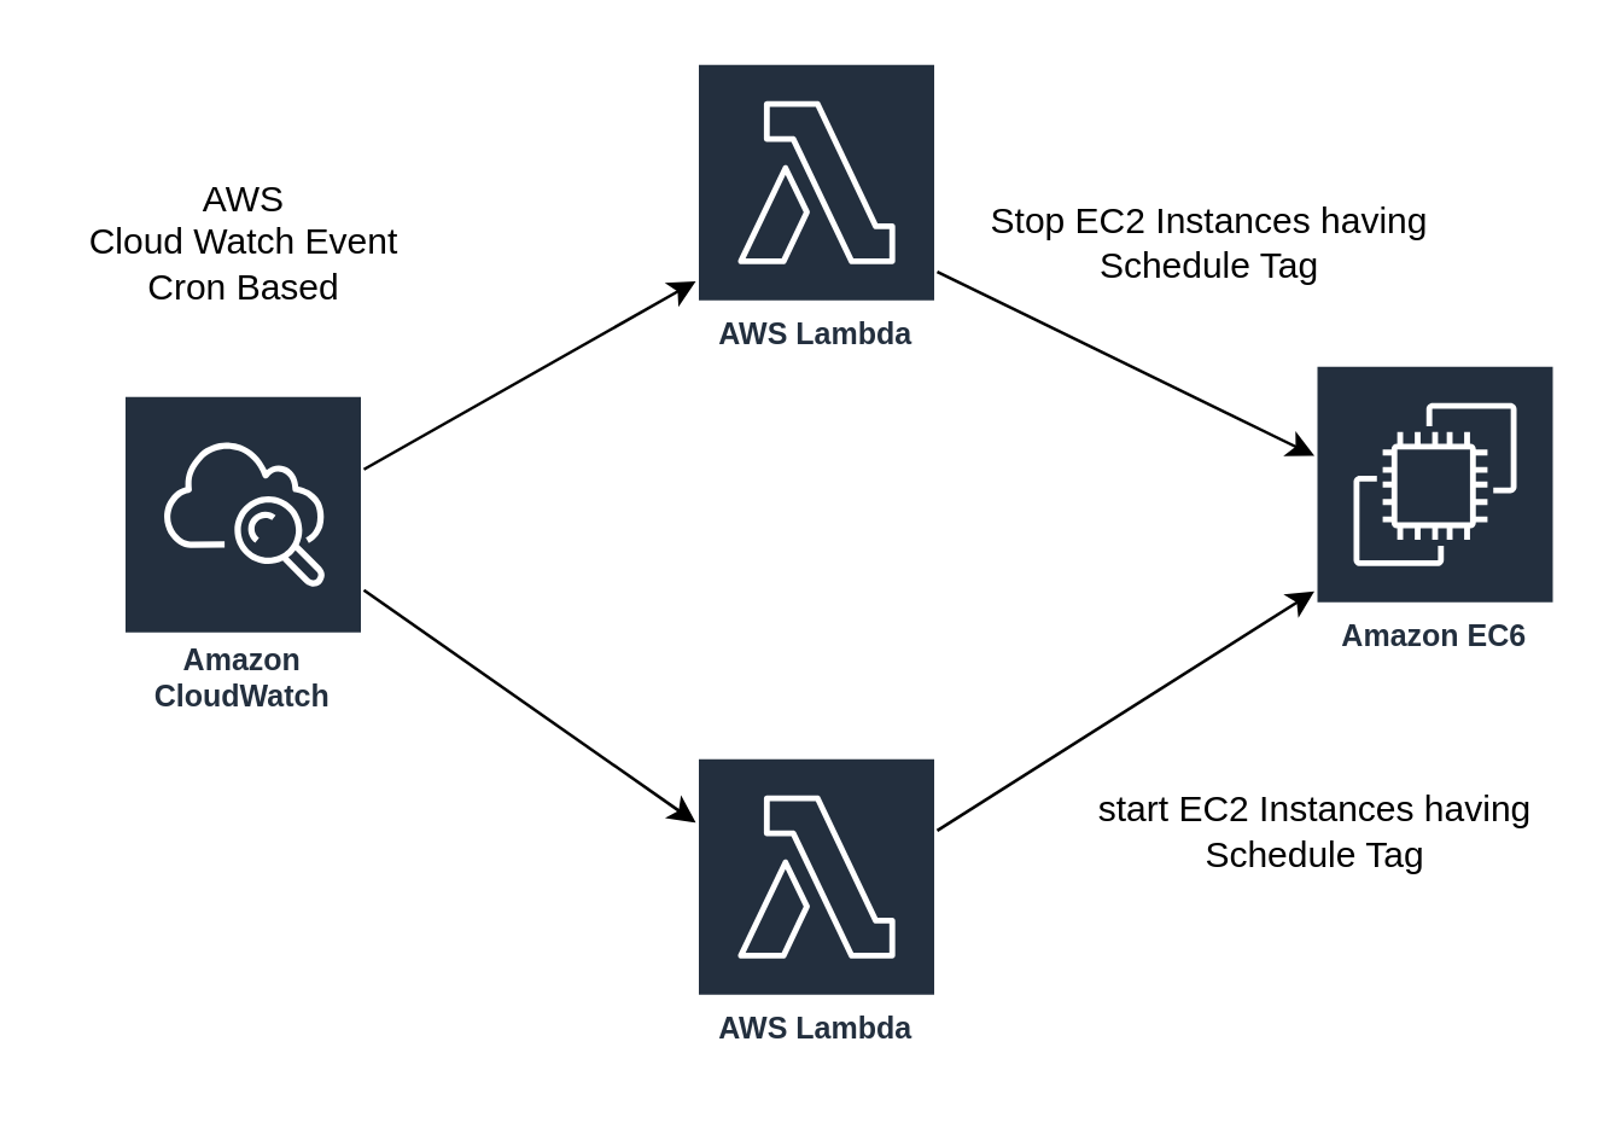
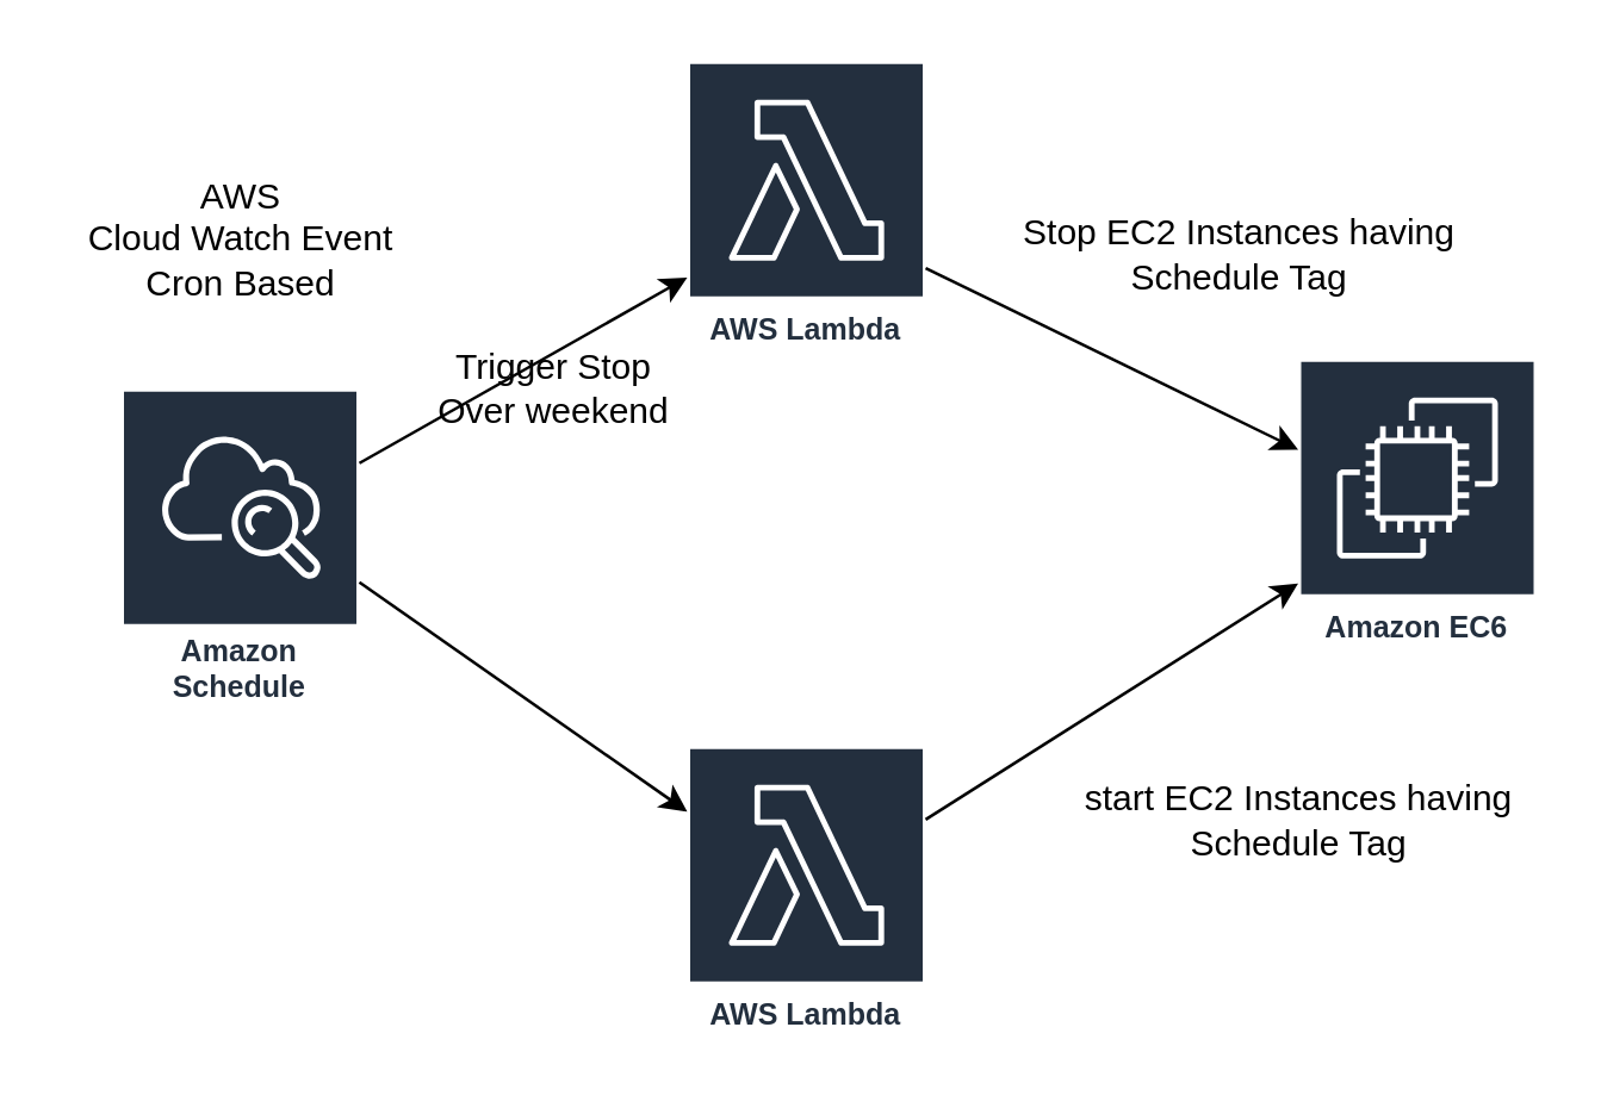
- <mxCell id="7" value="Stop EC2 Instances having &lt;br&gt;Schedule Tag" style="text;html=1;align=center;verticalAlign=middle;resizable=0;points=[];autosize=1;strokeColor=none;" parent="1" vertex="1"><mxGeometry x="320" y="65" width="160" height="30" as="geometry" /></mxCell>
+ <mxCell id="7" value="Stop EC2 Instances having &lt;br&gt;Schedule Tag" style="text;html=1;align=center;verticalAlign=middle;resizable=0;points=[];autosize=1;strokeColor=none;" parent="1" vertex="1"><mxGeometry x="335" y="70" width="160" height="30" as="geometry" /></mxCell>
+ <mxCell id="6" value="Trigger Stop &lt;br&gt;Over weekend" style="text;html=1;align=center;verticalAlign=middle;resizable=0;points=[];autosize=1;strokeColor=none;" parent="1" vertex="1"><mxGeometry x="140" y="115" width="90" height="30" as="geometry" /></mxCell>
- <mxCell id="2" value="Amazon CloudWatch" style="outlineConnect=0;fontColor=#232F3E;gradientColor=none;strokeColor=#ffffff;fillColor=#232F3E;dashed=0;verticalLabelPosition=middle;verticalAlign=bottom;align=center;html=1;whiteSpace=wrap;fontSize=10;fontStyle=1;spacing=3;shape=mxgraph.aws4.productIcon;prIcon=mxgraph.aws4.cloudwatch;" parent="1" vertex="1"><mxGeometry x="40" y="130" width="80" height="110" as="geometry" /></mxCell>
+ <mxCell id="2" value="Amazon Schedule" style="outlineConnect=0;fontColor=#232F3E;gradientColor=none;strokeColor=#ffffff;fillColor=#232F3E;dashed=0;verticalLabelPosition=middle;verticalAlign=bottom;align=center;html=1;whiteSpace=wrap;fontSize=10;fontStyle=1;spacing=3;shape=mxgraph.aws4.productIcon;prIcon=mxgraph.aws4.cloudwatch;" parent="1" vertex="1"><mxGeometry x="40" y="130" width="80" height="110" as="geometry" /></mxCell>
